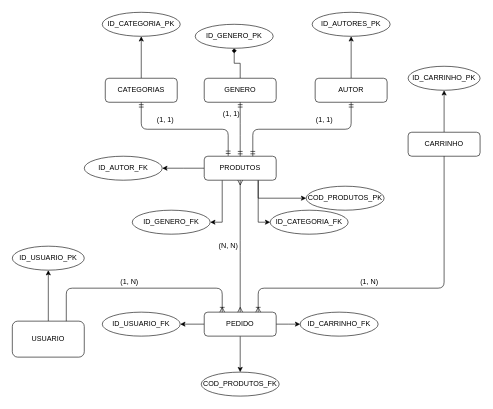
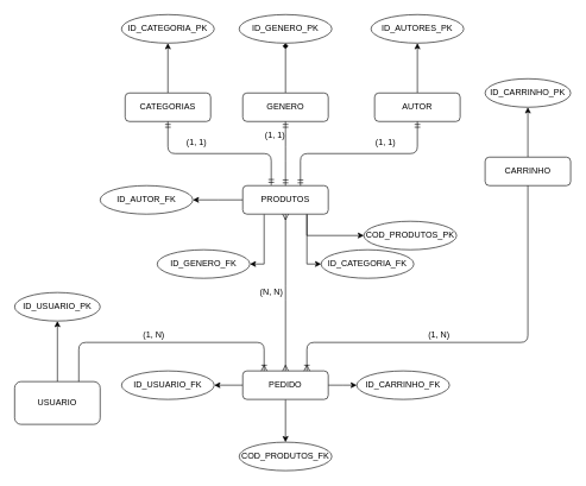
- <mxCell id="15" value="ID_GENERO_PK" style="ellipse;whiteSpace=wrap;html=1;" vertex="1" parent="1"><mxGeometry x="325" y="40" width="130" height="40" as="geometry" /></mxCell>
+ <mxCell id="15" value="ID_GENERO_PK" style="ellipse;whiteSpace=wrap;html=1;" vertex="1" parent="1"><mxGeometry x="335" y="20" width="130" height="40" as="geometry" /></mxCell>
